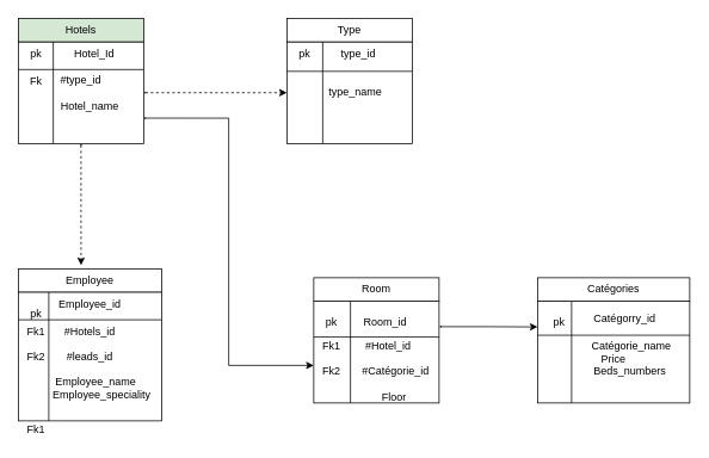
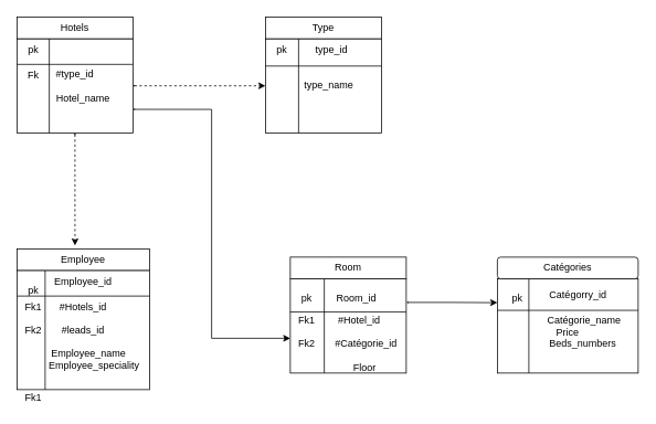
- <mxCell id="4" value="Hotels" style="rounded=0;whiteSpace=wrap;html=1;fillColor=#d5e8d4;" parent="2" vertex="1"><mxGeometry width="140" height="26.25" as="geometry" /></mxCell>
+ <mxCell id="4" value="Hotels" style="rounded=0;whiteSpace=wrap;html=1;" parent="2" vertex="1"><mxGeometry width="140" height="26.25" as="geometry" /></mxCell>
- <mxCell id="7" value="Hotel_Id" style="text;html=1;strokeColor=none;fillColor=none;align=center;verticalAlign=middle;whiteSpace=wrap;rounded=0;" parent="2" vertex="1"><mxGeometry x="50" y="30" width="70" height="20" as="geometry" /></mxCell>
- <mxCell id="22" value="Catégories" style="rounded=0;whiteSpace=wrap;html=1;" parent="20" vertex="1"><mxGeometry width="170" height="26.25" as="geometry" /></mxCell>
+ <mxCell id="22" value="Catégories" style="whiteSpace=wrap;html=1;rounded=1;" parent="20" vertex="1"><mxGeometry width="170" height="26.25" as="geometry" /></mxCell>
